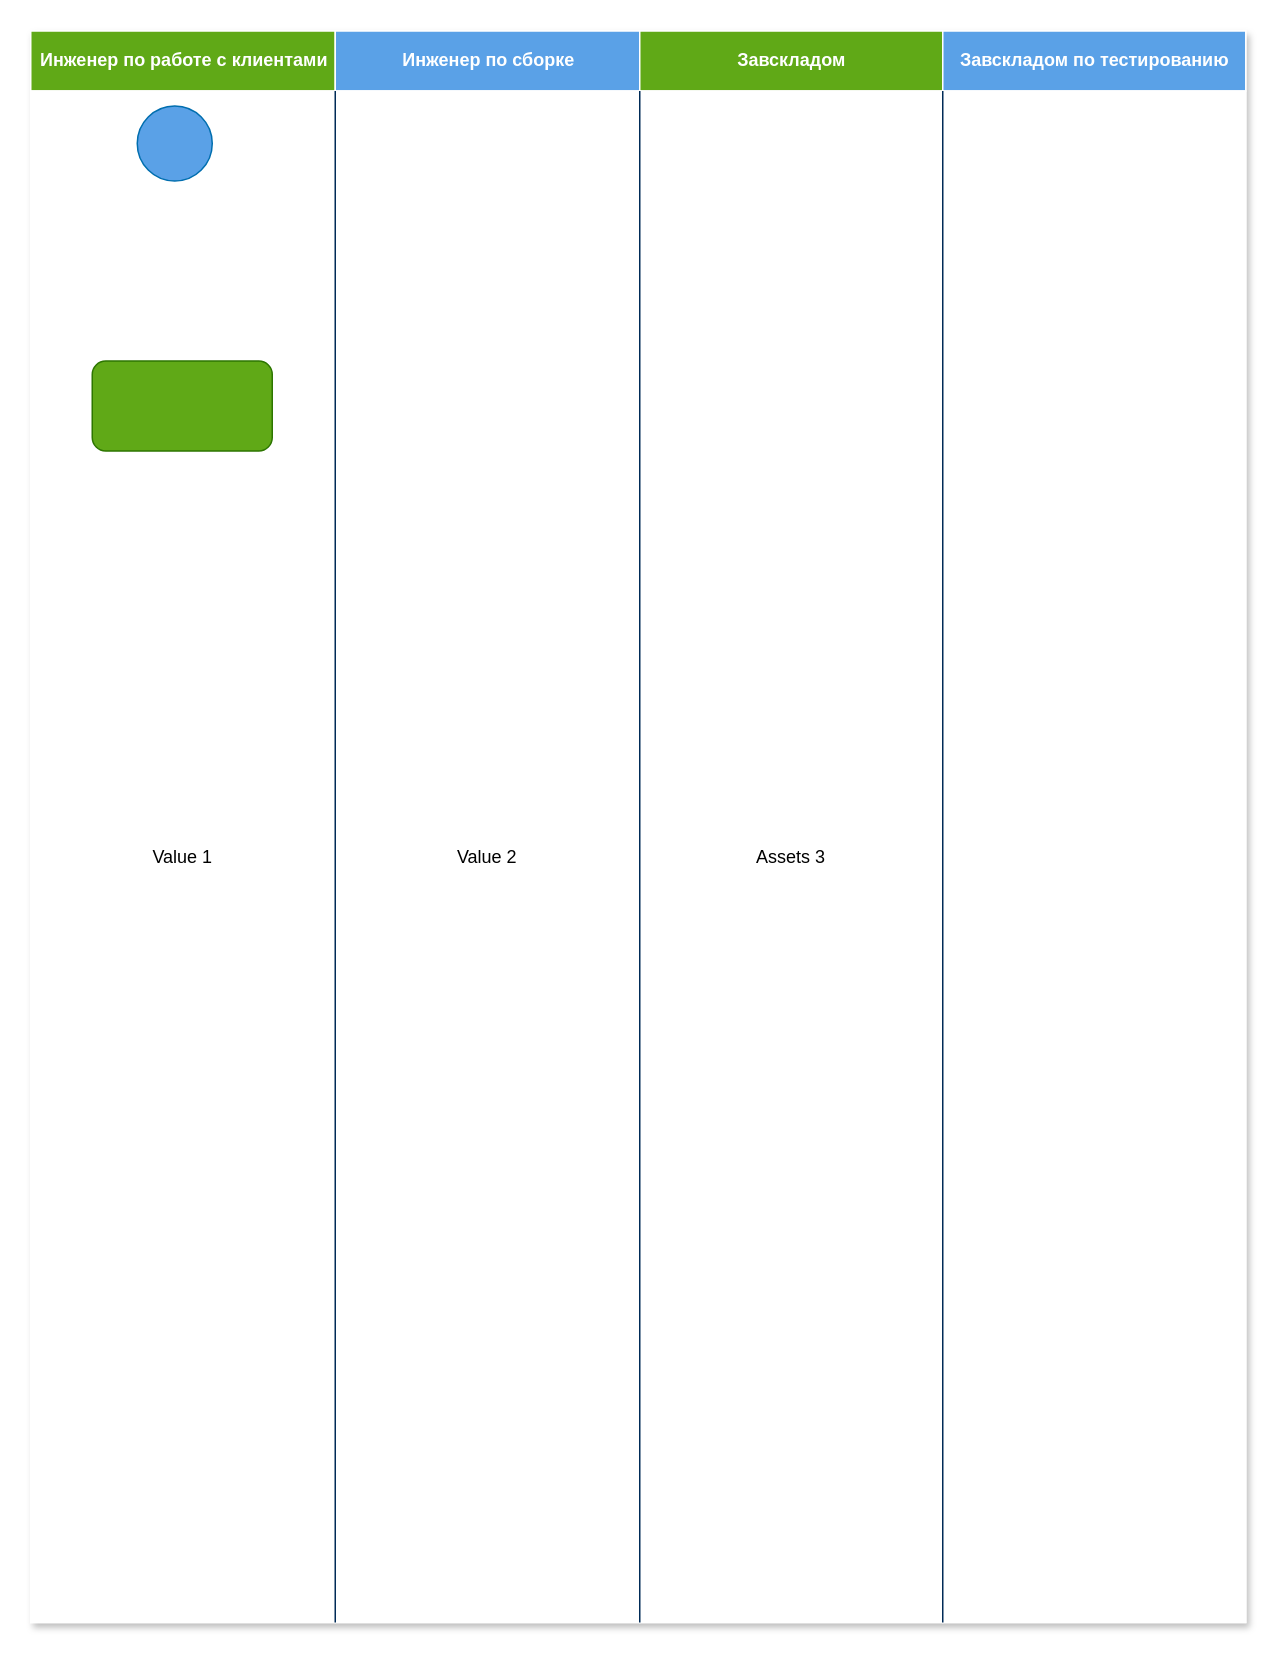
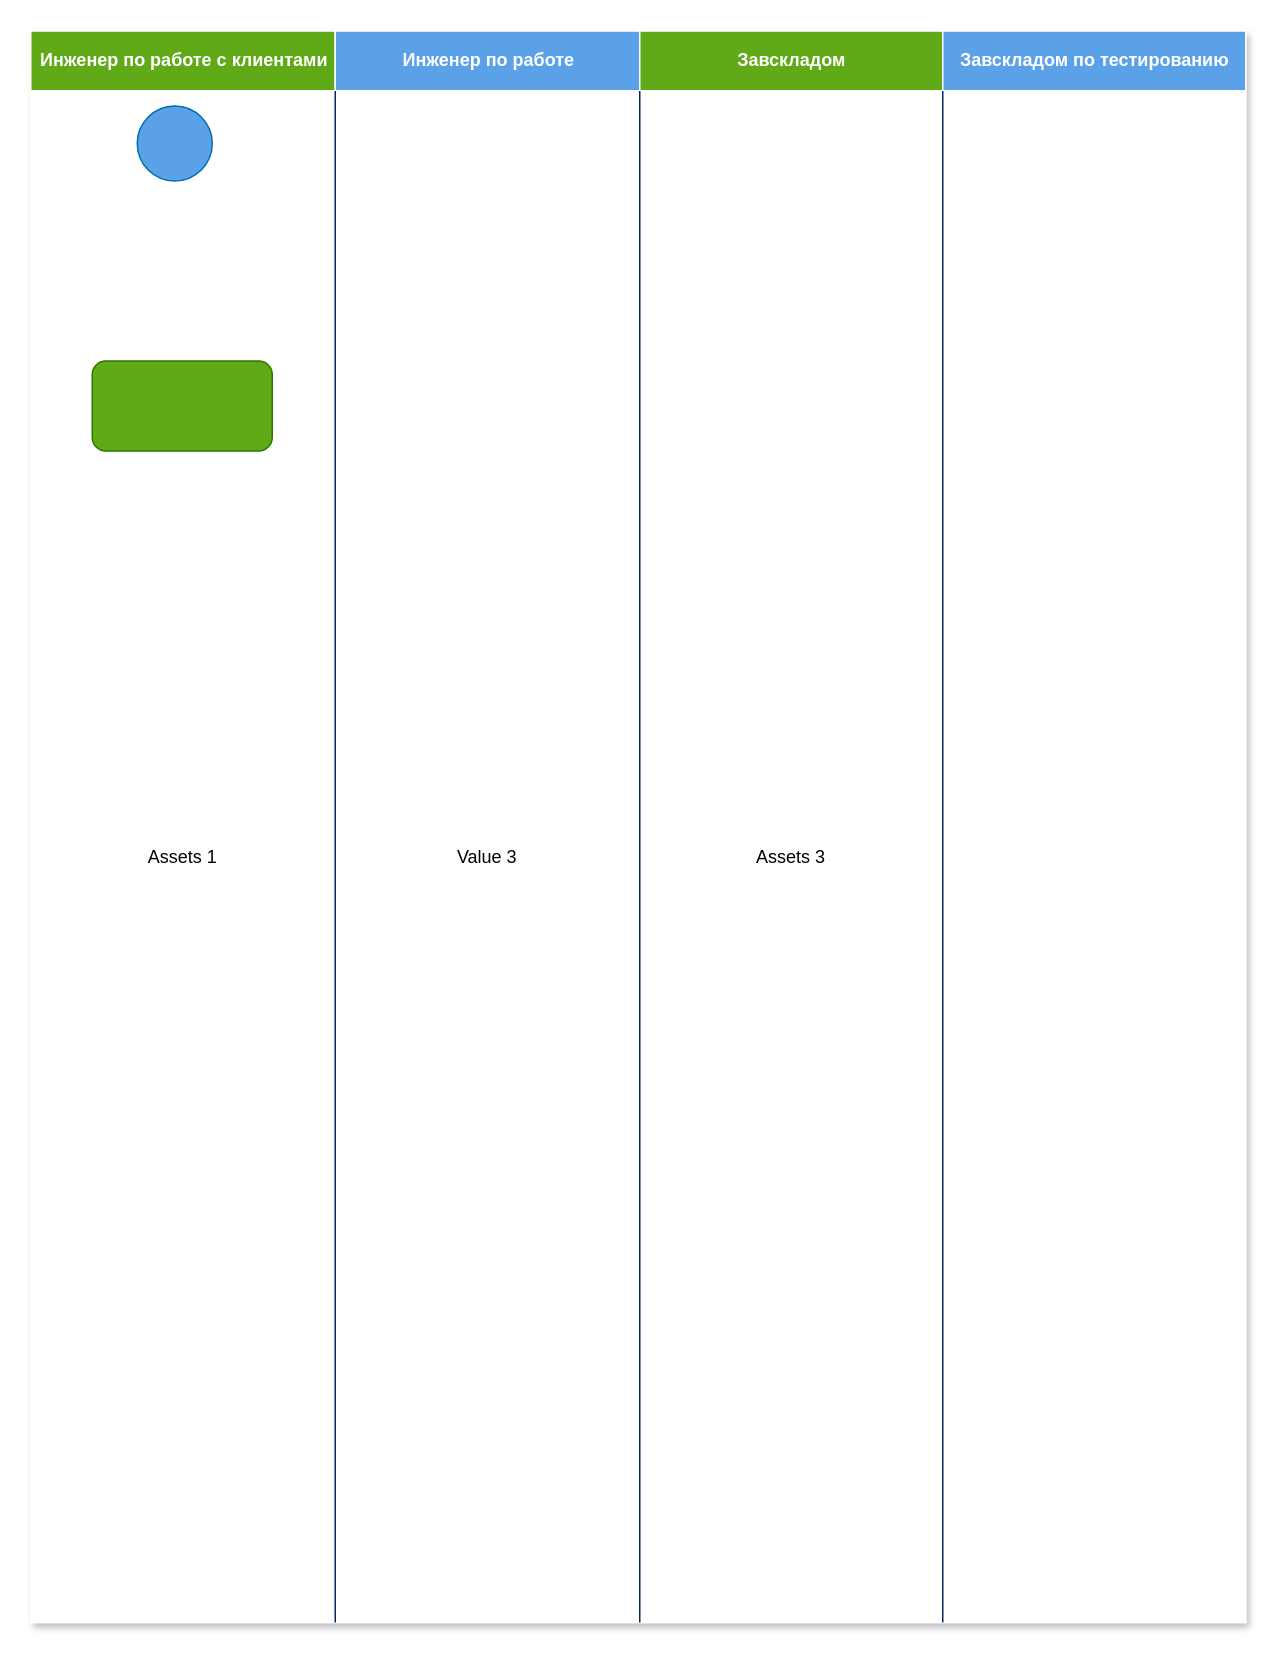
- <mxCell id="6" value="Инженер по сборке" style="connectable=1;recursiveResize=0;strokeColor=inherit;fillColor=#5AA1E7;align=center;fontStyle=1;fontColor=#FFFFFF;html=1;movable=1;resizable=1;rotatable=1;deletable=1;editable=1;locked=0;" parent="4" vertex="1"><mxGeometry x="203" width="203" height="40" as="geometry"><mxRectangle width="203" height="40" as="alternateBounds" /></mxGeometry></mxCell>
+ <mxCell id="6" value="Инженер по работе" style="connectable=1;recursiveResize=0;strokeColor=inherit;fillColor=#5AA1E7;align=center;fontStyle=1;fontColor=#FFFFFF;html=1;movable=1;resizable=1;rotatable=1;deletable=1;editable=1;locked=0;" parent="4" vertex="1"><mxGeometry x="203" width="203" height="40" as="geometry"><mxRectangle width="203" height="40" as="alternateBounds" /></mxGeometry></mxCell>
- <mxCell id="10" value="Value 1" style="connectable=1;recursiveResize=0;strokeColor=inherit;fillColor=inherit;align=center;whiteSpace=wrap;html=1;movable=1;resizable=1;rotatable=1;deletable=1;editable=1;locked=0;" parent="9" vertex="1"><mxGeometry width="203" height="1021" as="geometry"><mxRectangle width="203" height="1021" as="alternateBounds" /></mxGeometry></mxCell>
+ <mxCell id="10" value="Assets 1" style="connectable=1;recursiveResize=0;strokeColor=inherit;fillColor=inherit;align=center;whiteSpace=wrap;html=1;movable=1;resizable=1;rotatable=1;deletable=1;editable=1;locked=0;" parent="9" vertex="1"><mxGeometry width="203" height="1021" as="geometry"><mxRectangle width="203" height="1021" as="alternateBounds" /></mxGeometry></mxCell>
- <mxCell id="11" value="Value 2" style="connectable=1;recursiveResize=0;strokeColor=inherit;fillColor=inherit;align=center;whiteSpace=wrap;html=1;movable=1;resizable=1;rotatable=1;deletable=1;editable=1;locked=0;" parent="9" vertex="1"><mxGeometry x="203" width="203" height="1021" as="geometry"><mxRectangle width="203" height="1021" as="alternateBounds" /></mxGeometry></mxCell>
+ <mxCell id="11" value="Value 3" style="connectable=1;recursiveResize=0;strokeColor=inherit;fillColor=inherit;align=center;whiteSpace=wrap;html=1;movable=1;resizable=1;rotatable=1;deletable=1;editable=1;locked=0;" parent="9" vertex="1"><mxGeometry x="203" width="203" height="1021" as="geometry"><mxRectangle width="203" height="1021" as="alternateBounds" /></mxGeometry></mxCell>
